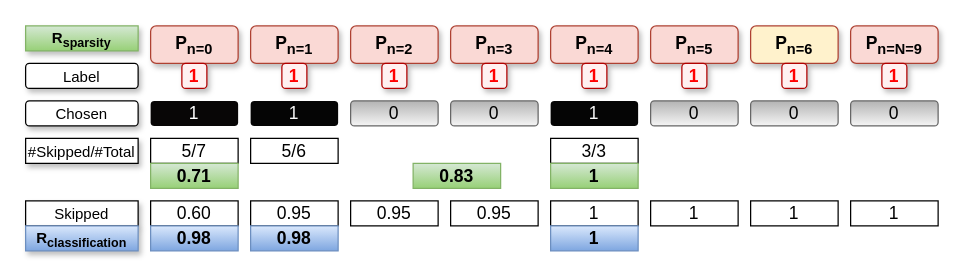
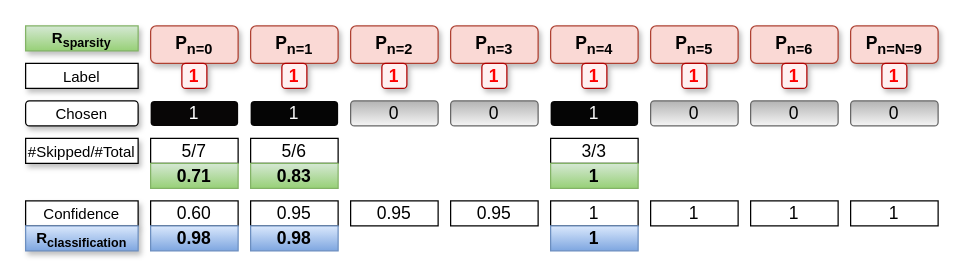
- <mxCell id="8" value="P&lt;sub&gt;n=6&lt;/sub&gt;" style="rounded=1;whiteSpace=wrap;html=1;fillColor=#fff2cc;strokeColor=#ae4132;fontSize=14;fontStyle=1;shadow=1;" parent="1" vertex="1"><mxGeometry x="600" y="20" width="70" height="30" as="geometry" /></mxCell>
+ <mxCell id="8" value="P&lt;sub&gt;n=6&lt;/sub&gt;" style="rounded=1;whiteSpace=wrap;html=1;fillColor=#fad9d5;strokeColor=#ae4132;fontSize=14;fontStyle=1;shadow=1;" parent="1" vertex="1"><mxGeometry x="600" y="20" width="70" height="30" as="geometry" /></mxCell>
- <mxCell id="41" value="&lt;font style=&quot;font-size: 12px&quot;&gt;Label&lt;/font&gt;" style="rounded=1;whiteSpace=wrap;html=1;fontSize=14;glass=0;comic=0;shadow=1;" parent="1" vertex="1"><mxGeometry x="20" y="50" width="90" height="20" as="geometry" /></mxCell>
+ <mxCell id="41" value="&lt;font style=&quot;font-size: 12px&quot;&gt;Label&lt;/font&gt;" style="whiteSpace=wrap;html=1;fontSize=14;glass=0;comic=0;shadow=1;rounded=0;" parent="1" vertex="1"><mxGeometry x="20" y="50" width="90" height="20" as="geometry" /></mxCell>
- <mxCell id="24" value="&lt;b&gt;0.83&lt;/b&gt;" style="rounded=0;whiteSpace=wrap;html=1;fontSize=14;gradientColor=#97d077;fillColor=#d5e8d4;strokeColor=#82b366;gradientDirection=south;" parent="1" vertex="1"><mxGeometry x="330" y="130" width="70" height="20" as="geometry" /></mxCell>
+ <mxCell id="24" value="&lt;b&gt;0.83&lt;/b&gt;" style="rounded=0;whiteSpace=wrap;html=1;fontSize=14;gradientColor=#97d077;fillColor=#d5e8d4;strokeColor=#82b366;gradientDirection=south;" parent="1" vertex="1"><mxGeometry x="200" y="130" width="70" height="20" as="geometry" /></mxCell>
- <mxCell id="16" value="&lt;font style=&quot;font-size: 12px&quot;&gt;Skipped&lt;/font&gt;" style="rounded=0;whiteSpace=wrap;html=1;fontSize=14;shadow=1;" parent="1" vertex="1"><mxGeometry x="20" y="160" width="90" height="20" as="geometry" /></mxCell>
+ <mxCell id="16" value="&lt;font style=&quot;font-size: 12px&quot;&gt;Confidence&lt;/font&gt;" style="rounded=0;whiteSpace=wrap;html=1;fontSize=14;shadow=1;" parent="1" vertex="1"><mxGeometry x="20" y="160" width="90" height="20" as="geometry" /></mxCell>
